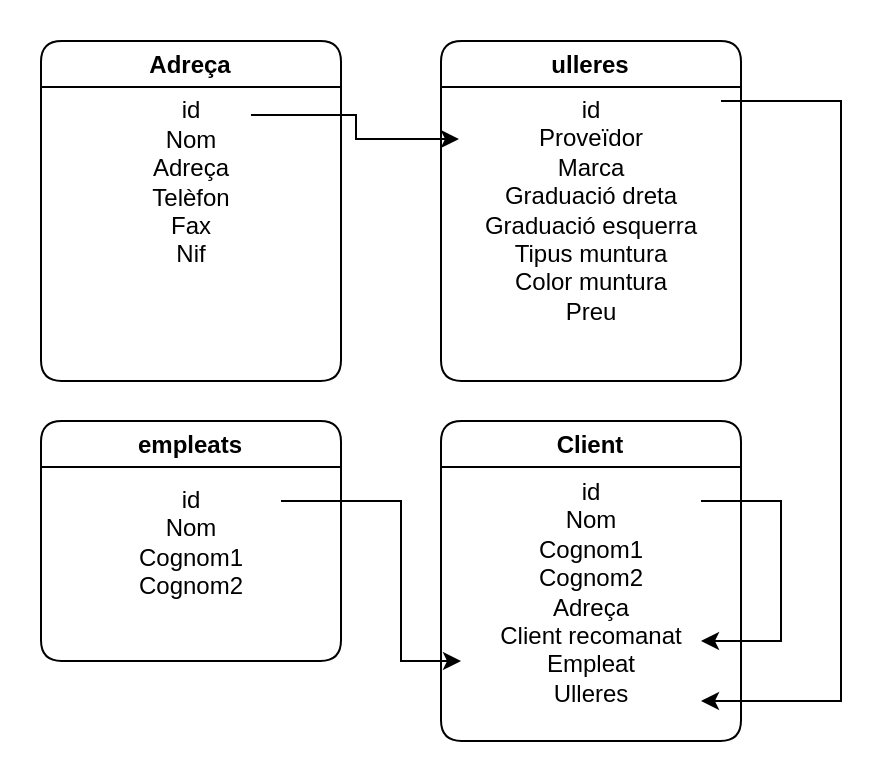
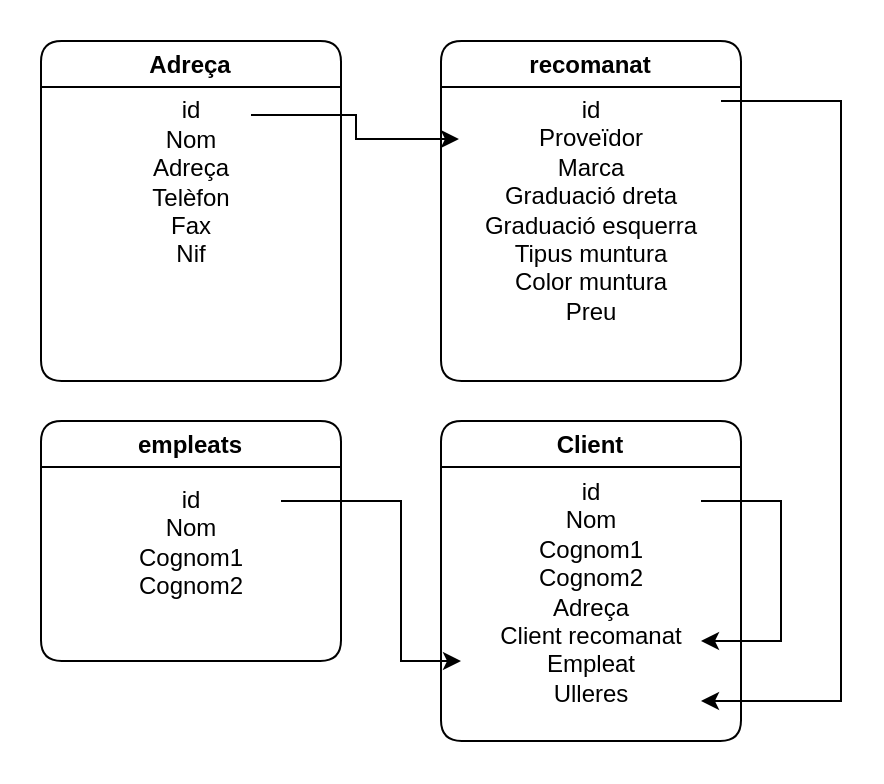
- <mxCell id="4" value="ulleres" style="swimlane;rounded=1;shadow=0;" parent="1" vertex="1"><mxGeometry x="220" y="20" width="150" height="170" as="geometry" /></mxCell>
+ <mxCell id="4" value="recomanat" style="swimlane;rounded=1;shadow=0;" parent="1" vertex="1"><mxGeometry x="220" y="20" width="150" height="170" as="geometry" /></mxCell>
